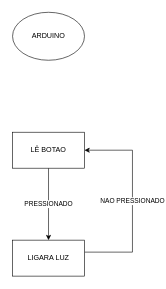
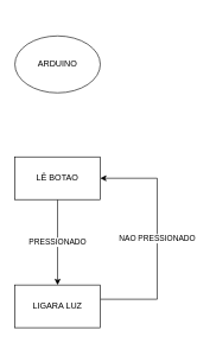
- <mxCell id="2" value="ARDUINO" style="ellipse;whiteSpace=wrap;html=1;" vertex="1" parent="1"><mxGeometry x="20" y="20" width="120" height="80" as="geometry" /></mxCell>
+ <mxCell id="2" value="ARDUINO" style="ellipse;whiteSpace=wrap;html=1;" vertex="1" parent="1"><mxGeometry x="20" y="50" width="120" height="80" as="geometry" /></mxCell>
